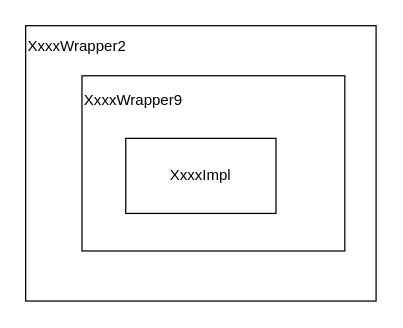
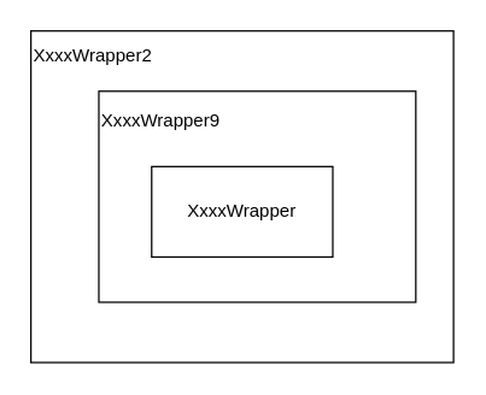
- <mxCell id="4" value="XxxxImpl" style="rounded=0;whiteSpace=wrap;html=1;fillColor=none;" vertex="1" parent="1"><mxGeometry x="100" y="110" width="120" height="60" as="geometry" /></mxCell>
+ <mxCell id="4" value="XxxxWrapper" style="rounded=0;whiteSpace=wrap;html=1;fillColor=none;" vertex="1" parent="1"><mxGeometry x="100" y="110" width="120" height="60" as="geometry" /></mxCell>
